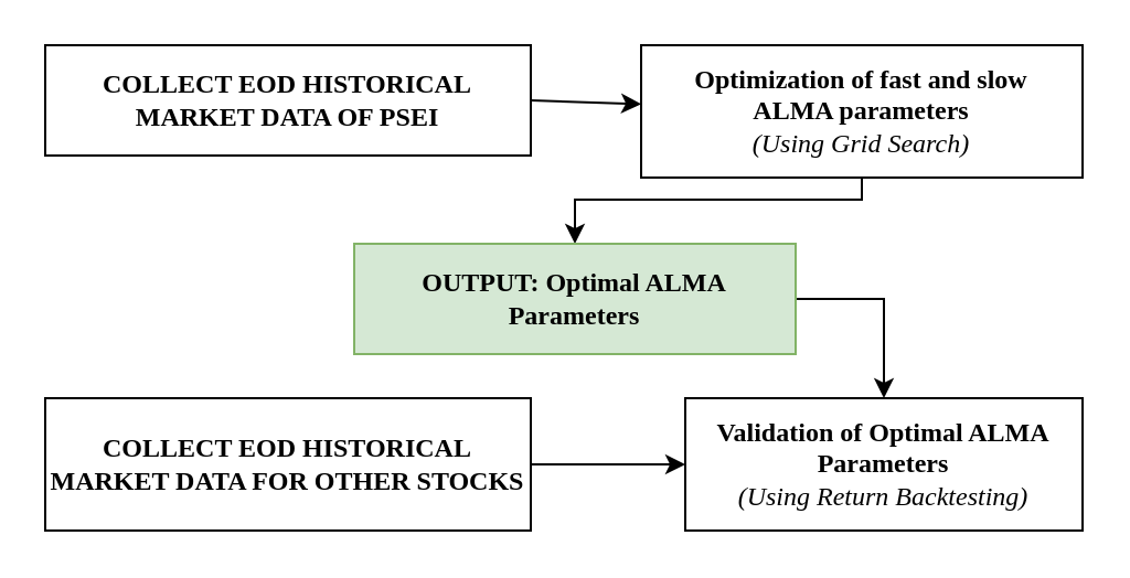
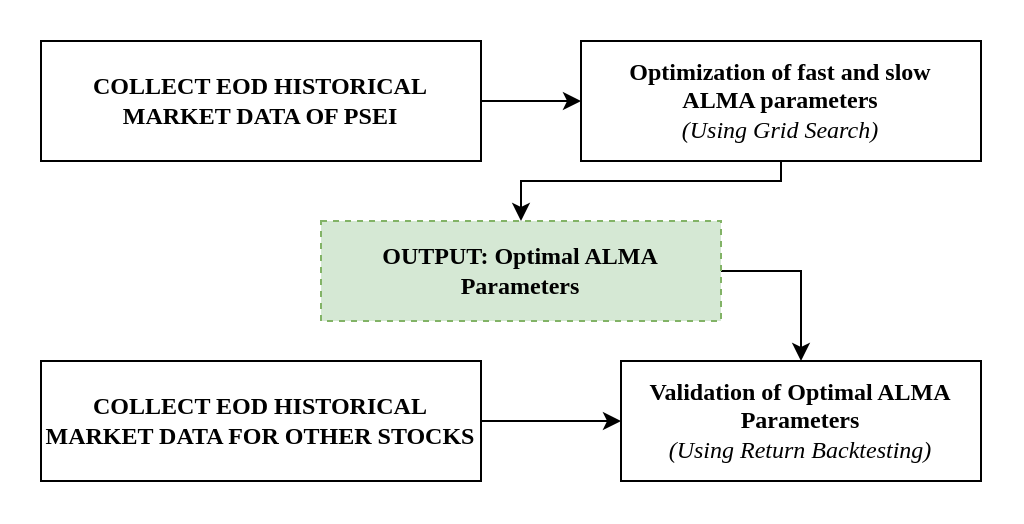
- <mxCell id="3" value="COLLECT EOD HISTORICAL MARKET DATA OF PSEI" style="rounded=0;whiteSpace=wrap;html=1;fontFamily=CMU;fontSource=https%3A%2F%2Ffontlibrary.org%2F%2Fface%2Fcmu-serif;fontStyle=1" vertex="1" parent="1"><mxGeometry x="20" y="20" width="220" height="50" as="geometry" /></mxCell>
+ <mxCell id="3" value="COLLECT EOD HISTORICAL MARKET DATA OF PSEI" style="rounded=0;whiteSpace=wrap;html=1;fontFamily=CMU;fontSource=https%3A%2F%2Ffontlibrary.org%2F%2Fface%2Fcmu-serif;fontStyle=1" vertex="1" parent="1"><mxGeometry x="20" y="20" width="220" height="60" as="geometry" /></mxCell>
- <mxCell id="9" value="OUTPUT: Optimal ALMA Parameters" style="rounded=0;whiteSpace=wrap;html=1;fontFamily=CMU;fontSource=https%3A%2F%2Ffontlibrary.org%2F%2Fface%2Fcmu-serif;fontStyle=1;verticalAlign=middle;align=center;fillColor=#d5e8d4;strokeColor=#82b366;" vertex="1" parent="1"><mxGeometry x="160" y="110" width="200" height="50" as="geometry" /></mxCell>
+ <mxCell id="9" value="OUTPUT: Optimal ALMA Parameters" style="rounded=0;whiteSpace=wrap;html=1;fontFamily=CMU;fontSource=https%3A%2F%2Ffontlibrary.org%2F%2Fface%2Fcmu-serif;fontStyle=1;verticalAlign=middle;align=center;fillColor=#d5e8d4;strokeColor=#82b366;dashed=1;" vertex="1" parent="1"><mxGeometry x="160" y="110" width="200" height="50" as="geometry" /></mxCell>
